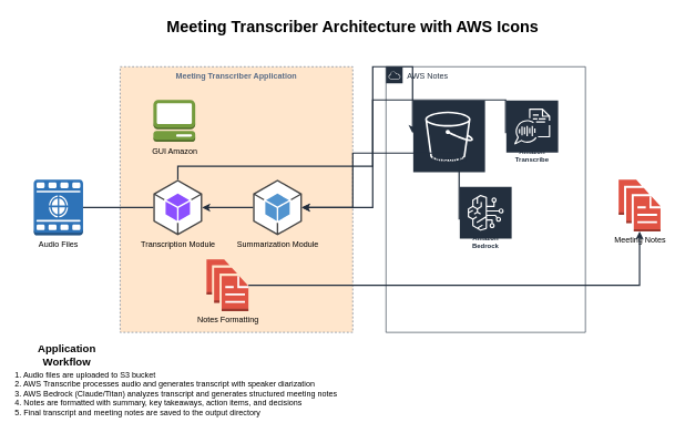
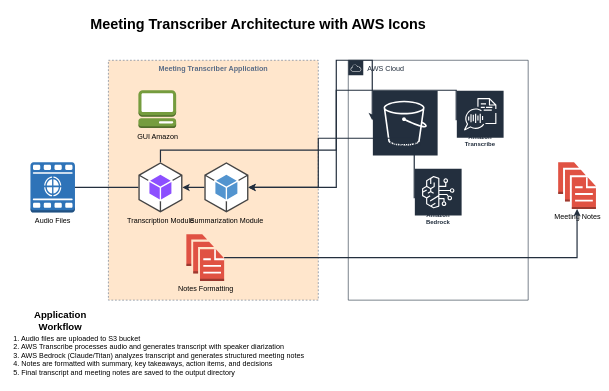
- <mxCell id="2" value="Meeting Transcriber Architecture with AWS Icons" style="text;html=1;strokeColor=none;fillColor=none;align=center;verticalAlign=middle;whiteSpace=wrap;rounded=0;fontSize=24;fontStyle=1" vertex="1" parent="1"><mxGeometry x="230" y="20" width="600" height="40" as="geometry" /></mxCell>
+ <mxCell id="2" value="Meeting Transcriber Architecture with AWS Icons" style="text;html=1;strokeColor=none;fillColor=none;align=center;verticalAlign=middle;whiteSpace=wrap;rounded=0;fontSize=24;fontStyle=1" vertex="1" parent="1"><mxGeometry x="130" y="20" width="600" height="40" as="geometry" /></mxCell>
- <mxCell id="3" value="AWS Notes" style="points=[[0,0],[0.25,0],[0.5,0],[0.75,0],[1,0],[1,0.25],[1,0.5],[1,0.75],[1,1],[0.75,1],[0.5,1],[0.25,1],[0,1],[0,0.75],[0,0.5],[0,0.25]];outlineConnect=0;gradientColor=none;html=1;whiteSpace=wrap;fontSize=12;fontStyle=0;container=1;pointerEvents=0;collapsible=0;recursiveResize=0;shape=mxgraph.aws4.group;grIcon=mxgraph.aws4.group_aws_cloud;strokeColor=#232F3E;fillColor=none;verticalAlign=top;align=left;spacingLeft=30;fontColor=#232F3E;dashed=0;" vertex="1" parent="1"><mxGeometry x="580" y="100" width="300" height="400" as="geometry" /></mxCell>
+ <mxCell id="3" value="AWS Cloud" style="points=[[0,0],[0.25,0],[0.5,0],[0.75,0],[1,0],[1,0.25],[1,0.5],[1,0.75],[1,1],[0.75,1],[0.5,1],[0.25,1],[0,1],[0,0.75],[0,0.5],[0,0.25]];outlineConnect=0;gradientColor=none;html=1;whiteSpace=wrap;fontSize=12;fontStyle=0;container=1;pointerEvents=0;collapsible=0;recursiveResize=0;shape=mxgraph.aws4.group;grIcon=mxgraph.aws4.group_aws_cloud;strokeColor=#232F3E;fillColor=none;verticalAlign=top;align=left;spacingLeft=30;fontColor=#232F3E;dashed=0;" vertex="1" parent="1"><mxGeometry x="580" y="100" width="300" height="400" as="geometry" /></mxCell>
- <mxCell id="10" value="Summarization Module" style="outlineConnect=0;dashed=0;verticalLabelPosition=bottom;verticalAlign=top;align=center;html=1;shape=mxgraph.aws3.android;fillColor=#5294CF;gradientColor=none;" vertex="1" parent="1"><mxGeometry x="380" y="270" width="73.5" height="84" as="geometry" /></mxCell>
+ <mxCell id="10" value="Summarization Module" style="outlineConnect=0;dashed=0;verticalLabelPosition=bottom;verticalAlign=top;align=center;html=1;shape=mxgraph.aws3.android;fillColor=#5294CF;gradientColor=none;" vertex="1" parent="1"><mxGeometry x="340" y="270" width="73.5" height="84" as="geometry" /></mxCell>
